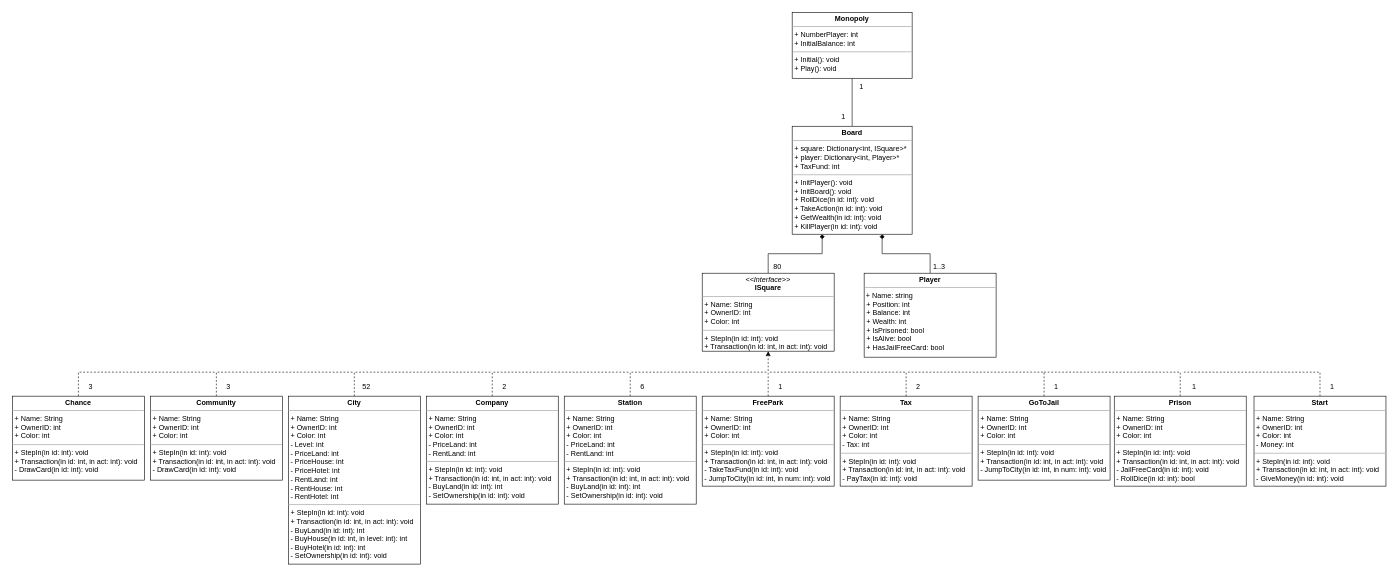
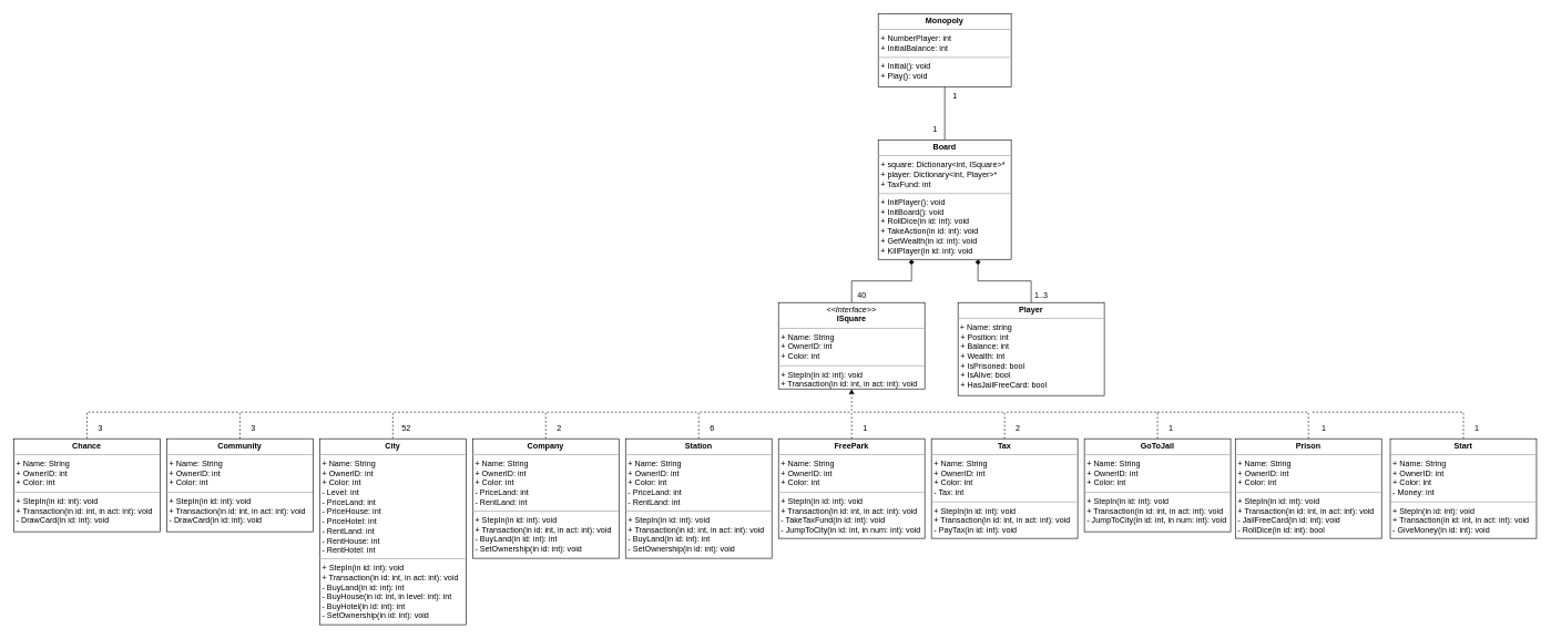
- <mxCell id="32" value="80" style="text;html=1;align=center;verticalAlign=middle;resizable=0;points=[];autosize=1;strokeColor=none;fillColor=none;" vertex="1" parent="1"><mxGeometry x="1275" y="430" width="40" height="30" as="geometry" /></mxCell>
+ <mxCell id="32" value="40" style="text;html=1;align=center;verticalAlign=middle;resizable=0;points=[];autosize=1;strokeColor=none;fillColor=none;" vertex="1" parent="1"><mxGeometry x="1275" y="430" width="40" height="30" as="geometry" /></mxCell>
